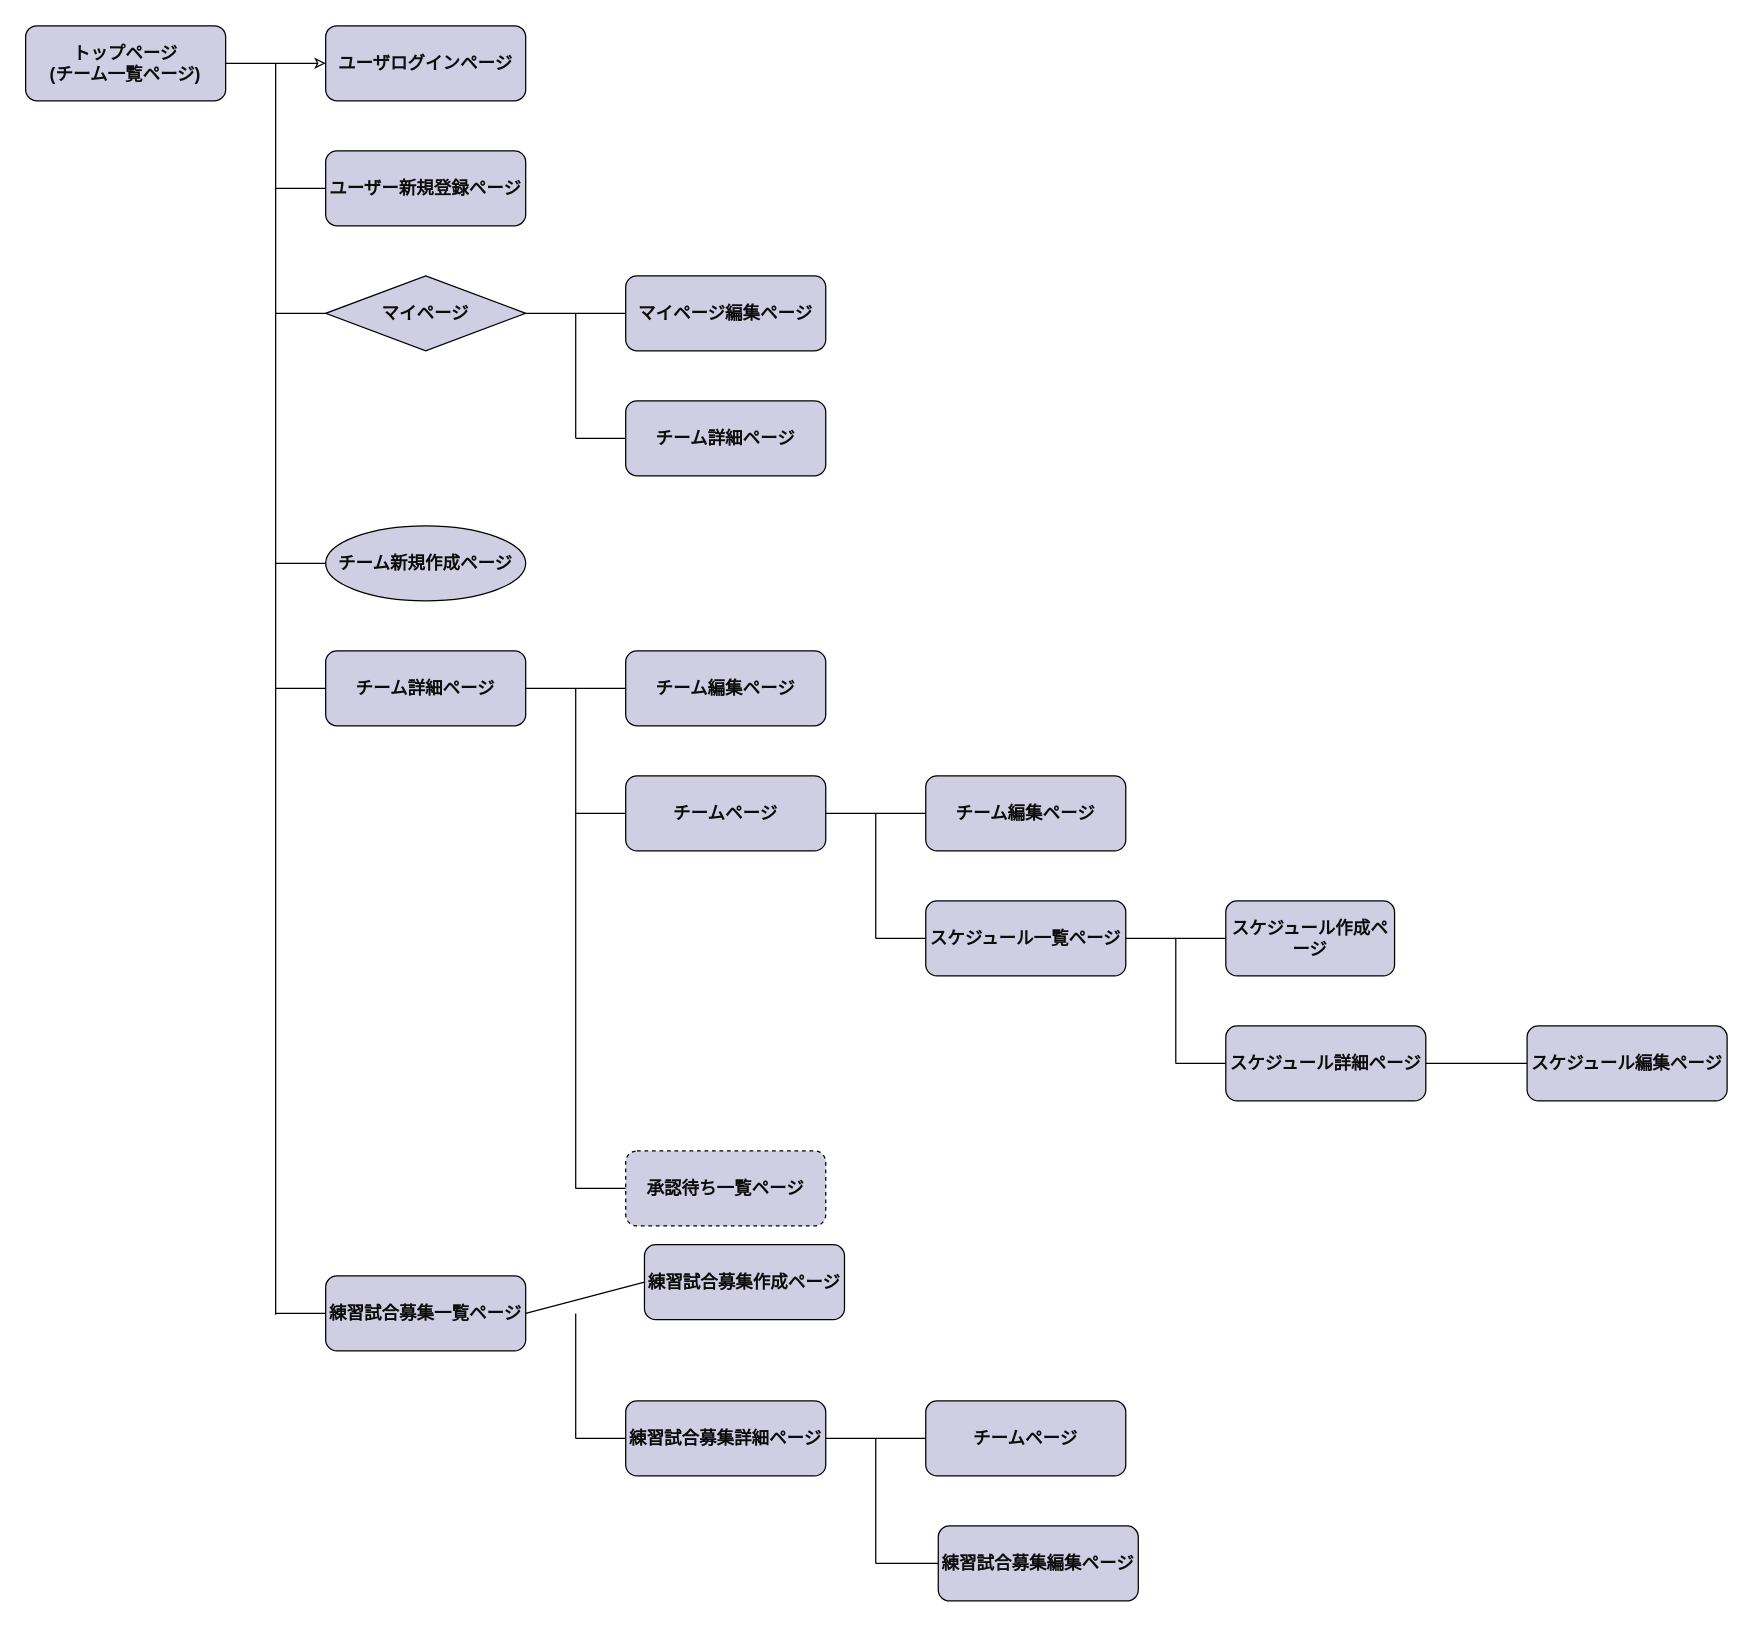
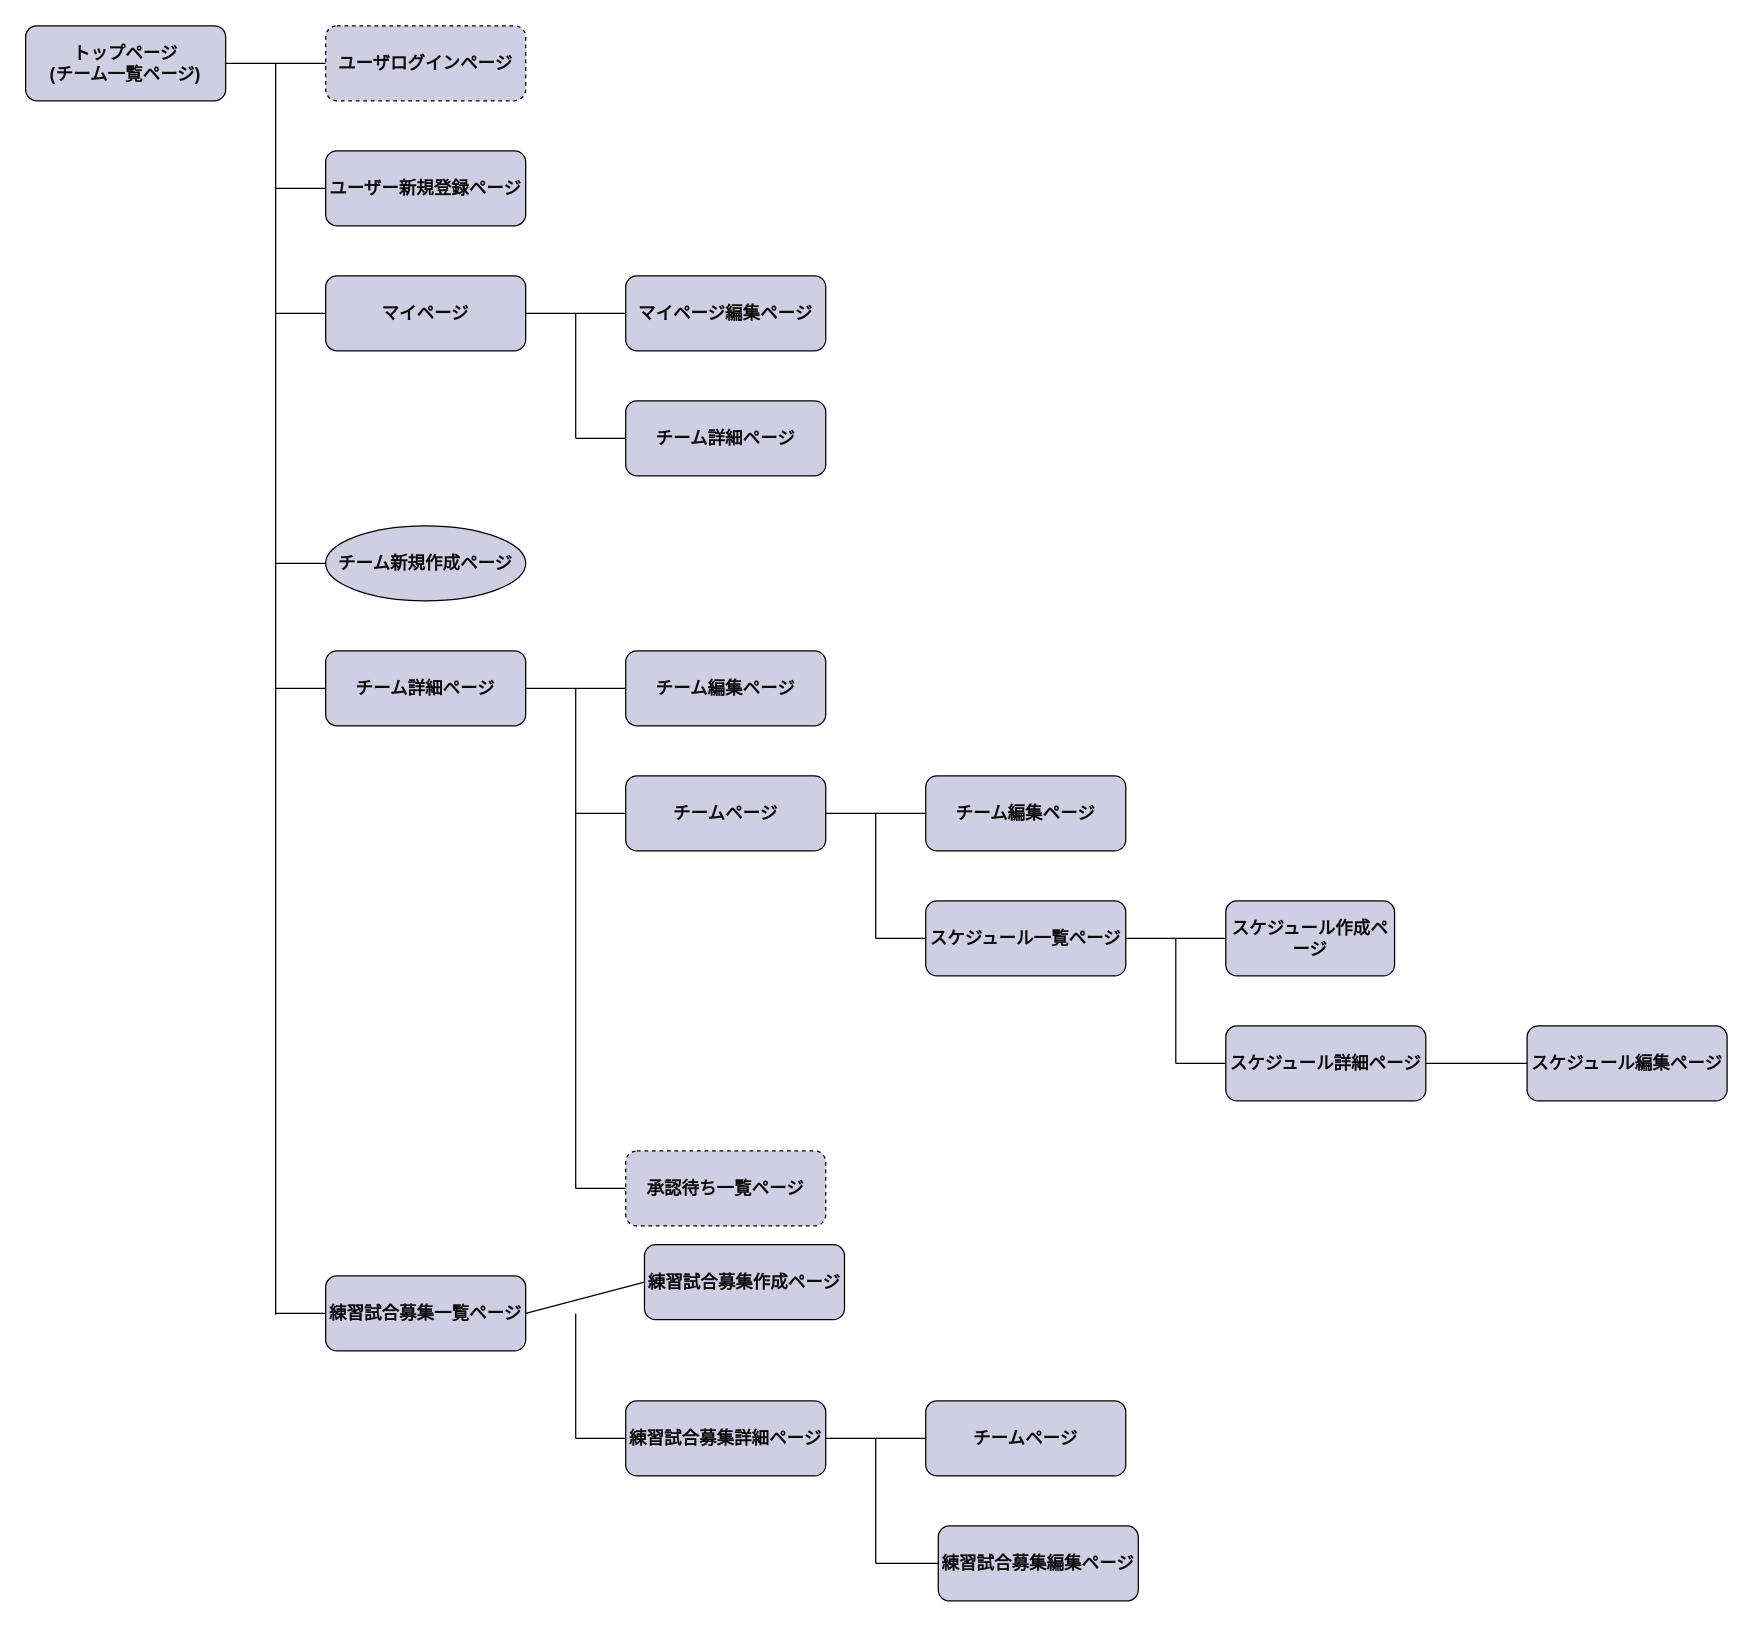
- <mxCell id="2" style="edgeStyle=none;html=1;exitX=1;exitY=0.5;exitDx=0;exitDy=0;entryX=0;entryY=0.5;entryDx=0;entryDy=0;fontSize=14;fontColor=#0d0c0c;endArrow=classic;endFill=0;labelBackgroundColor=none;" edge="1" parent="1" source="3" target="5"><mxGeometry relative="1" as="geometry" /></mxCell>
+ <mxCell id="2" style="edgeStyle=none;html=1;exitX=1;exitY=0.5;exitDx=0;exitDy=0;entryX=0;entryY=0.5;entryDx=0;entryDy=0;fontSize=14;fontColor=#0d0c0c;endArrow=none;endFill=0;labelBackgroundColor=none;" edge="1" parent="1" source="3" target="5"><mxGeometry relative="1" as="geometry" /></mxCell>
- <mxCell id="5" value="ユーザログインページ" style="rounded=1;whiteSpace=wrap;html=1;fontSize=14;fontStyle=1;labelBackgroundColor=none;fillColor=#d0cee2;strokeColor=#000000;fontColor=#0d0c0c;" vertex="1" parent="1"><mxGeometry x="260" y="20" width="160" height="60" as="geometry" /></mxCell>
+ <mxCell id="5" value="ユーザログインページ" style="rounded=1;whiteSpace=wrap;html=1;fontSize=14;fontStyle=1;labelBackgroundColor=none;fillColor=#d0cee2;strokeColor=#000000;fontColor=#0d0c0c;dashed=1;" vertex="1" parent="1"><mxGeometry x="260" y="20" width="160" height="60" as="geometry" /></mxCell>
- <mxCell id="7" value="マイページ" style="rhombus;whiteSpace=wrap;html=1;fontSize=14;fontStyle=1;labelBackgroundColor=none;fillColor=#d0cee2;strokeColor=#000000;fontColor=#0d0c0c;" vertex="1" parent="1"><mxGeometry x="260" y="220" width="160" height="60" as="geometry" /></mxCell>
+ <mxCell id="7" value="マイページ" style="rounded=1;whiteSpace=wrap;html=1;fontSize=14;fontStyle=1;labelBackgroundColor=none;fillColor=#d0cee2;strokeColor=#000000;fontColor=#0d0c0c;" vertex="1" parent="1"><mxGeometry x="260" y="220" width="160" height="60" as="geometry" /></mxCell>
